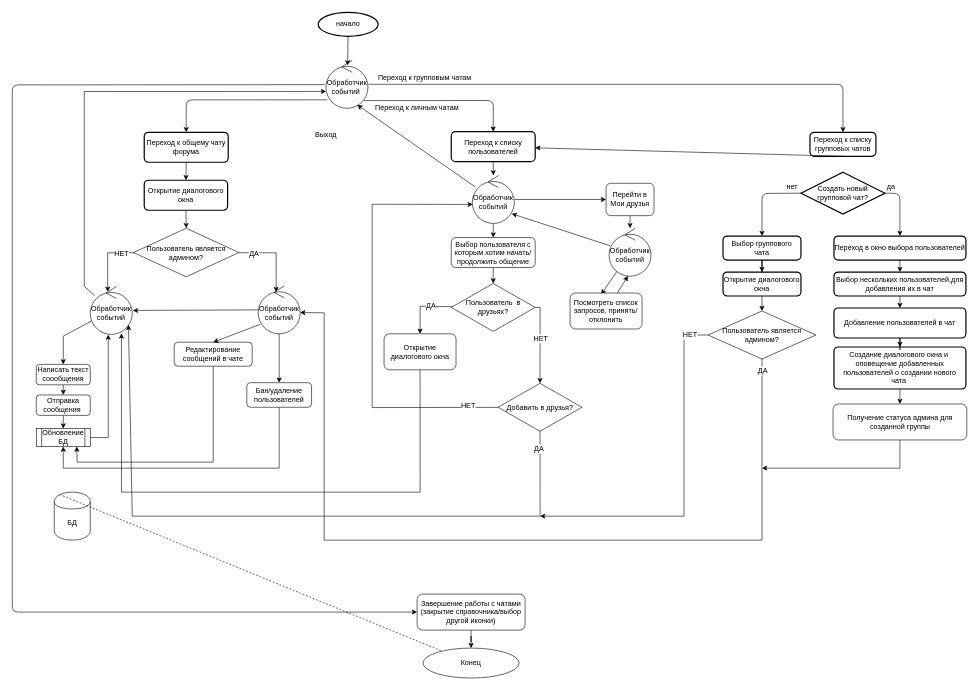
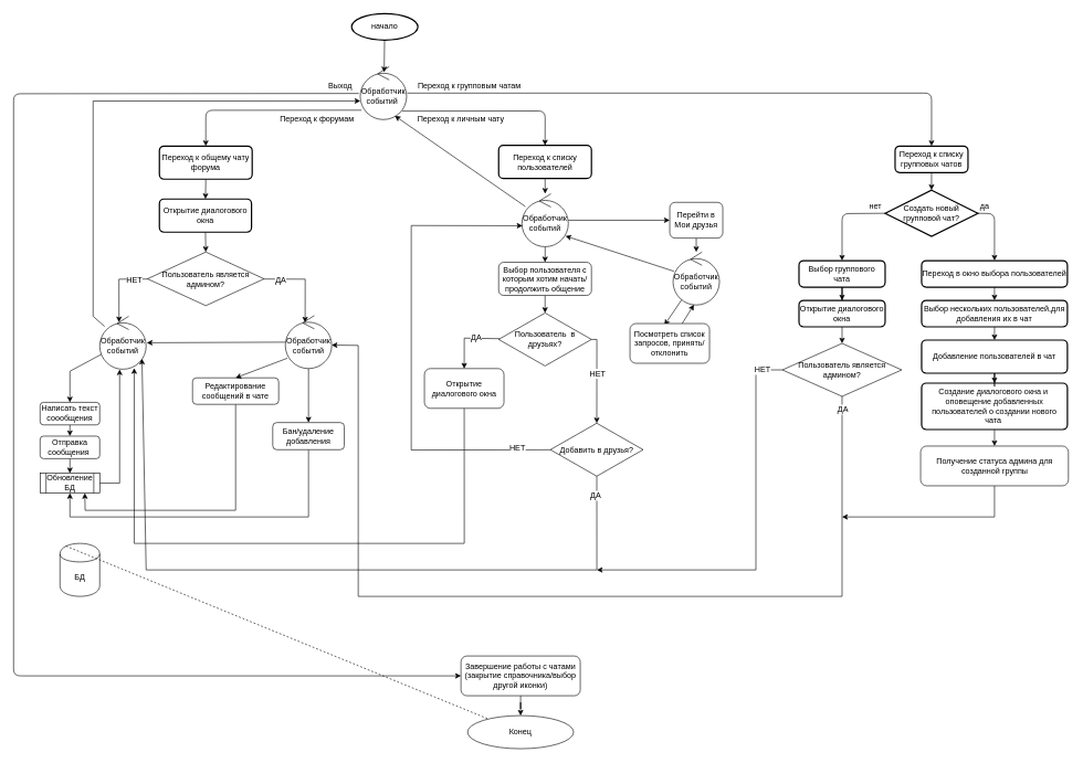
+ <mxCell id="10" value="Переход к форумам" style="text;html=1;strokeColor=none;fillColor=none;align=center;verticalAlign=middle;whiteSpace=wrap;rounded=0;" parent="1" vertex="1"><mxGeometry x="413" y="170" width="130" height="20" as="geometry" /></mxCell>
- <mxCell id="9" value="Переход к личным чатам" style="text;html=1;strokeColor=none;fillColor=none;align=center;verticalAlign=middle;whiteSpace=wrap;rounded=0;" parent="1" vertex="1"><mxGeometry x="610" y="170" width="170" height="20" as="geometry" /></mxCell>
+ <mxCell id="9" value="Переход к личным чату" style="text;html=1;strokeColor=none;fillColor=none;align=center;verticalAlign=middle;whiteSpace=wrap;rounded=0;" parent="1" vertex="1"><mxGeometry x="610" y="170" width="170" height="20" as="geometry" /></mxCell>
- <mxCell id="8" value="Выход" style="text;html=1;strokeColor=none;fillColor=none;align=center;verticalAlign=middle;whiteSpace=wrap;rounded=0;" parent="1" vertex="1"><mxGeometry x="513" y="215" width="60" height="20" as="geometry" /></mxCell>
+ <mxCell id="8" value="Выход" style="text;html=1;strokeColor=none;fillColor=none;align=center;verticalAlign=middle;whiteSpace=wrap;rounded=0;" parent="1" vertex="1"><mxGeometry x="483" y="120" width="60" height="20" as="geometry" /></mxCell>
- <mxCell id="28" value="" style="endArrow=classic;html=1;exitX=0.5;exitY=1;exitDx=0;exitDy=0;" parent="1" source="24" target="21" edge="1"><mxGeometry width="50" height="50" relative="1" as="geometry"><mxPoint x="1375" y="383" as="sourcePoint" /><mxPoint x="1425" y="333" as="targetPoint" /></mxGeometry></mxCell>
+ <mxCell id="28" value="" style="endArrow=classic;html=1;exitX=0.5;exitY=1;exitDx=0;exitDy=0;entryX=0.5;entryY=0;entryDx=0;entryDy=0;entryPerimeter=0;" parent="1" source="24" target="27" edge="1"><mxGeometry width="50" height="50" relative="1" as="geometry"><mxPoint x="1375" y="383" as="sourcePoint" /><mxPoint x="1425" y="333" as="targetPoint" /></mxGeometry></mxCell>
- <mxCell id="62" value="Бан/удаление пользователей" style="rounded=1;whiteSpace=wrap;html=1;" parent="1" vertex="1"><mxGeometry x="411" y="637.5" width="108" height="41" as="geometry" /></mxCell>
+ <mxCell id="62" value="Бан/удаление добавления" style="rounded=1;whiteSpace=wrap;html=1;" parent="1" vertex="1"><mxGeometry x="411" y="637.5" width="108" height="41" as="geometry" /></mxCell>
